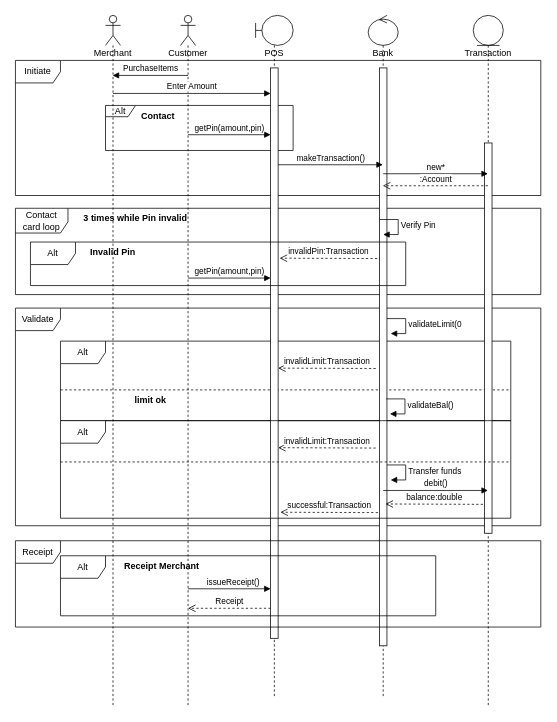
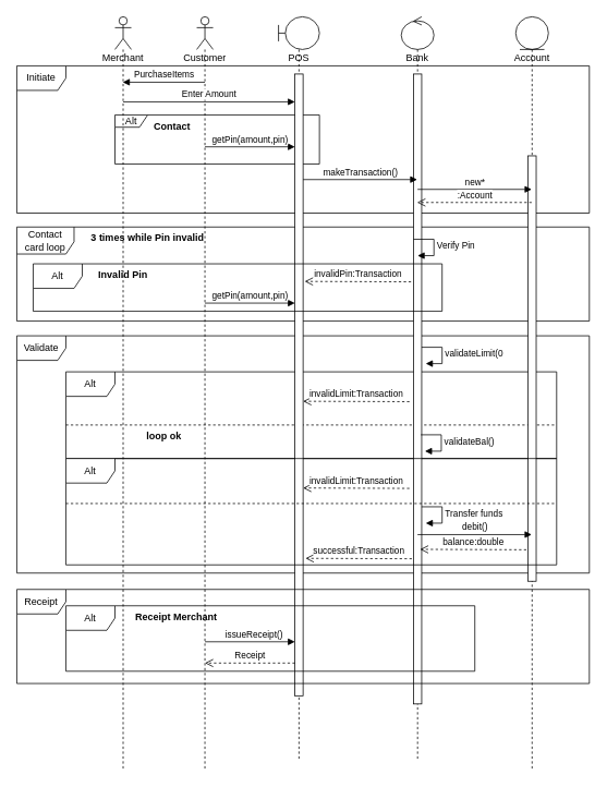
- <mxCell id="13" value="Transaction" style="shape=umlLifeline;participant=umlEntity;perimeter=lifelinePerimeter;whiteSpace=wrap;html=1;container=1;collapsible=0;recursiveResize=0;verticalAlign=top;spacingTop=36;outlineConnect=0;" parent="1" vertex="1"><mxGeometry x="630" y="20" width="40" height="920" as="geometry" /></mxCell>
+ <mxCell id="13" value="Account" style="shape=umlLifeline;participant=umlEntity;perimeter=lifelinePerimeter;whiteSpace=wrap;html=1;container=1;collapsible=0;recursiveResize=0;verticalAlign=top;spacingTop=36;outlineConnect=0;" parent="1" vertex="1"><mxGeometry x="630" y="20" width="40" height="920" as="geometry" /></mxCell>
- <mxCell id="26" value="limit ok" style="text;align=center;fontStyle=1;verticalAlign=middle;spacingLeft=3;spacingRight=3;strokeColor=none;rotatable=0;points=[[0,0.5],[1,0.5]];portConstraint=eastwest;" parent="1" vertex="1"><mxGeometry x="160" y="519" width="80" height="26" as="geometry" /></mxCell>
+ <mxCell id="26" value="loop ok" style="text;align=center;fontStyle=1;verticalAlign=middle;spacingLeft=3;spacingRight=3;strokeColor=none;rotatable=0;points=[[0,0.5],[1,0.5]];portConstraint=eastwest;" parent="1" vertex="1"><mxGeometry x="160" y="519" width="80" height="26" as="geometry" /></mxCell>
